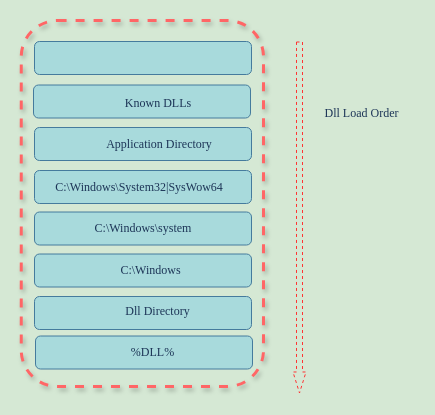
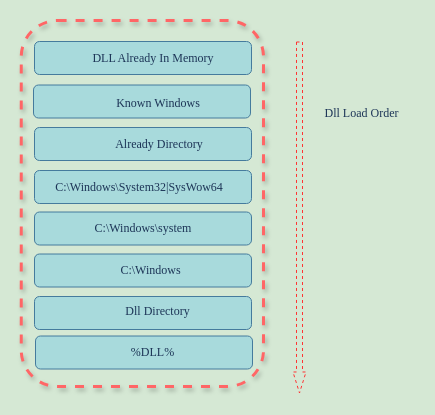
+ <mxCell id="10" value="DLL Already In Memory" style="text;html=1;align=center;verticalAlign=middle;whiteSpace=wrap;rounded=0;fontColor=#1D3557;fontFamily=Garamond;" vertex="1" parent="1"><mxGeometry x="68.5" y="42.5" width="168" height="30" as="geometry" /></mxCell>
- <mxCell id="11" value="Known DLLs" style="text;html=1;align=center;verticalAlign=middle;whiteSpace=wrap;rounded=0;fontColor=#1D3557;fontFamily=Garamond;" vertex="1" parent="1"><mxGeometry x="81.5" y="87.5" width="152" height="30" as="geometry" /></mxCell>
+ <mxCell id="11" value="Known Windows" style="text;html=1;align=center;verticalAlign=middle;whiteSpace=wrap;rounded=0;fontColor=#1D3557;fontFamily=Garamond;" vertex="1" parent="1"><mxGeometry x="81.5" y="87.5" width="152" height="30" as="geometry" /></mxCell>
- <mxCell id="12" value="Application Directory" style="text;html=1;align=center;verticalAlign=middle;whiteSpace=wrap;rounded=0;fontColor=#1D3557;fontFamily=Garamond;" vertex="1" parent="1"><mxGeometry x="81" y="128.5" width="156" height="30" as="geometry" /></mxCell>
+ <mxCell id="12" value="Already Directory" style="text;html=1;align=center;verticalAlign=middle;whiteSpace=wrap;rounded=0;fontColor=#1D3557;fontFamily=Garamond;" vertex="1" parent="1"><mxGeometry x="81" y="128.5" width="156" height="30" as="geometry" /></mxCell>
